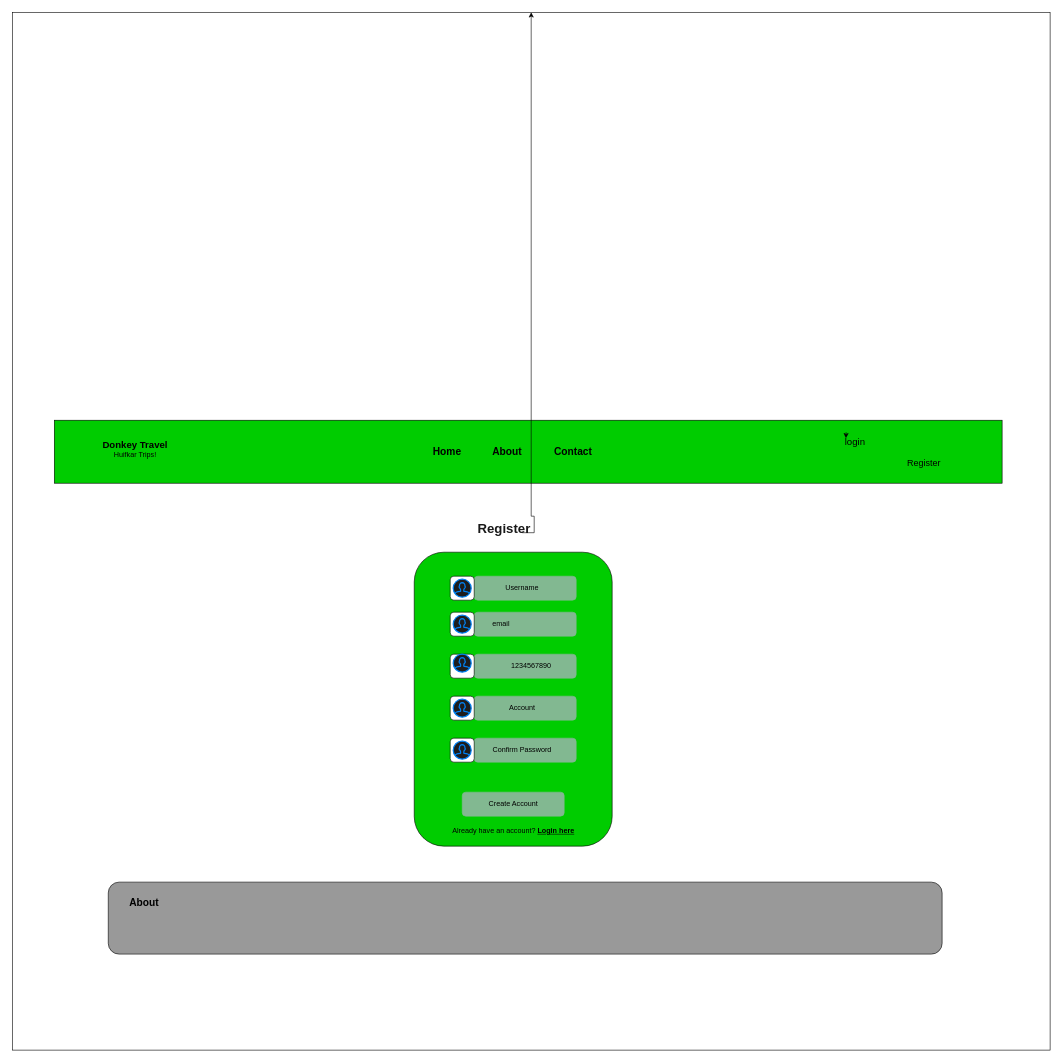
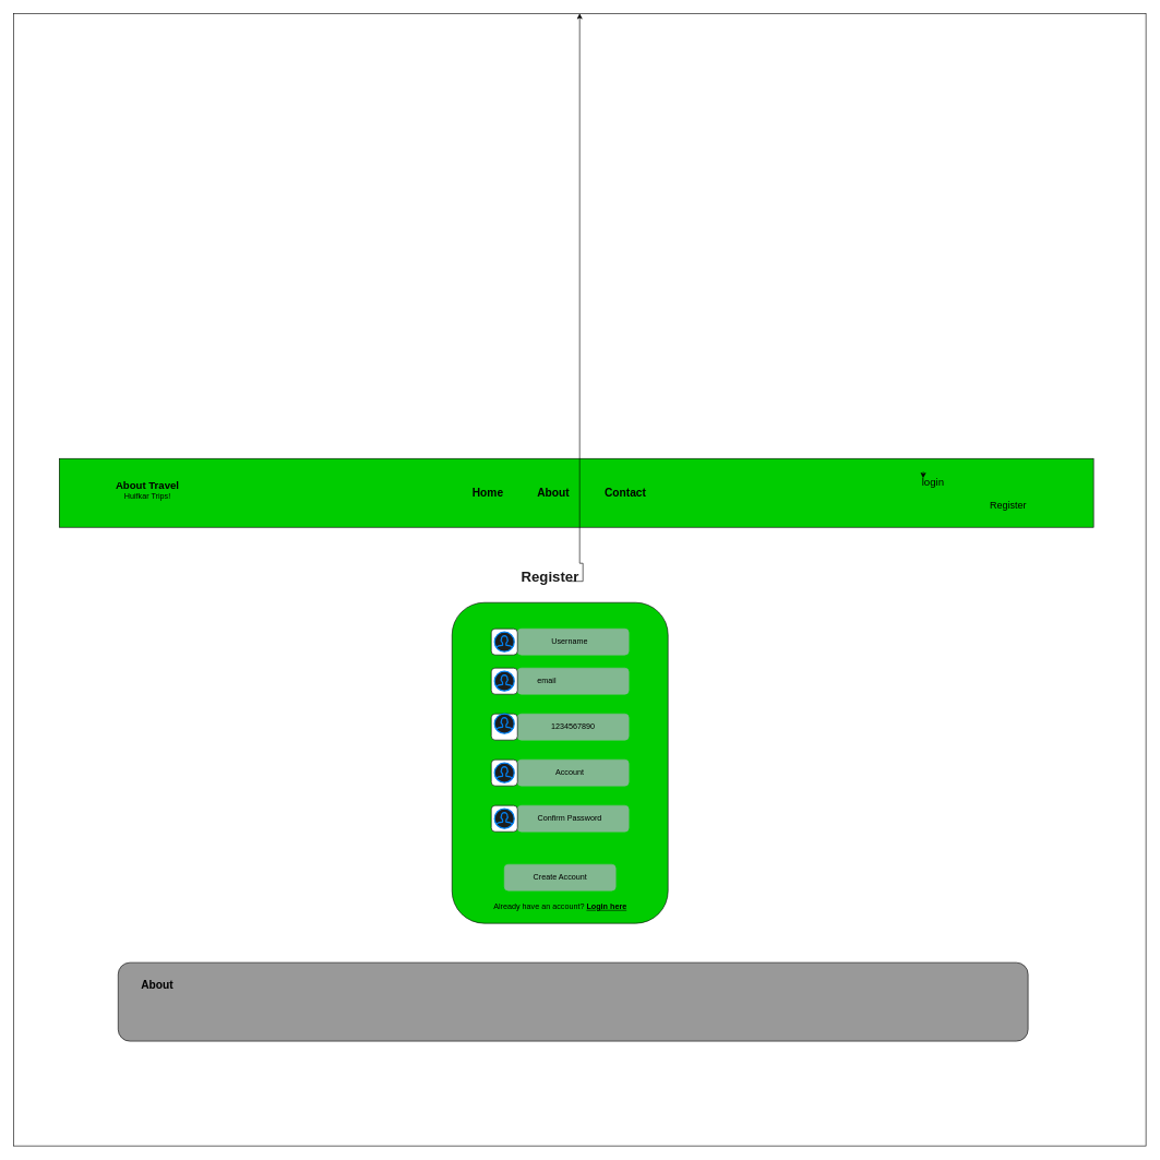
- <mxCell id="5" value="&lt;b style=&quot;font-size: 16px;&quot;&gt;Donkey Travel&lt;br&gt;&lt;/b&gt;&lt;font style=&quot;font-size: 12px;&quot;&gt;Huifkar Trips!&lt;/font&gt;" style="text;html=1;strokeColor=none;fillColor=none;align=center;verticalAlign=middle;whiteSpace=wrap;rounded=0;" parent="1" vertex="1"><mxGeometry x="130" y="710" width="190" height="75" as="geometry" /></mxCell>
+ <mxCell id="5" value="&lt;b style=&quot;font-size: 16px;&quot;&gt;About Travel&lt;br&gt;&lt;/b&gt;&lt;font style=&quot;font-size: 12px;&quot;&gt;Huifkar Trips!&lt;/font&gt;" style="text;html=1;strokeColor=none;fillColor=none;align=center;verticalAlign=middle;whiteSpace=wrap;rounded=0;" parent="1" vertex="1"><mxGeometry x="130" y="710" width="190" height="75" as="geometry" /></mxCell>
- <mxCell id="30" value="1234567890" style="text;html=1;strokeColor=none;fillColor=none;align=center;verticalAlign=middle;whiteSpace=wrap;rounded=0;" vertex="1" parent="1"><mxGeometry x="830" y="1095" width="110" height="30" as="geometry" /></mxCell>
+ <mxCell id="30" value="1234567890" style="text;html=1;strokeColor=none;fillColor=none;align=center;verticalAlign=middle;whiteSpace=wrap;rounded=0;" vertex="1" parent="1"><mxGeometry x="820" y="1095" width="110" height="30" as="geometry" /></mxCell>
